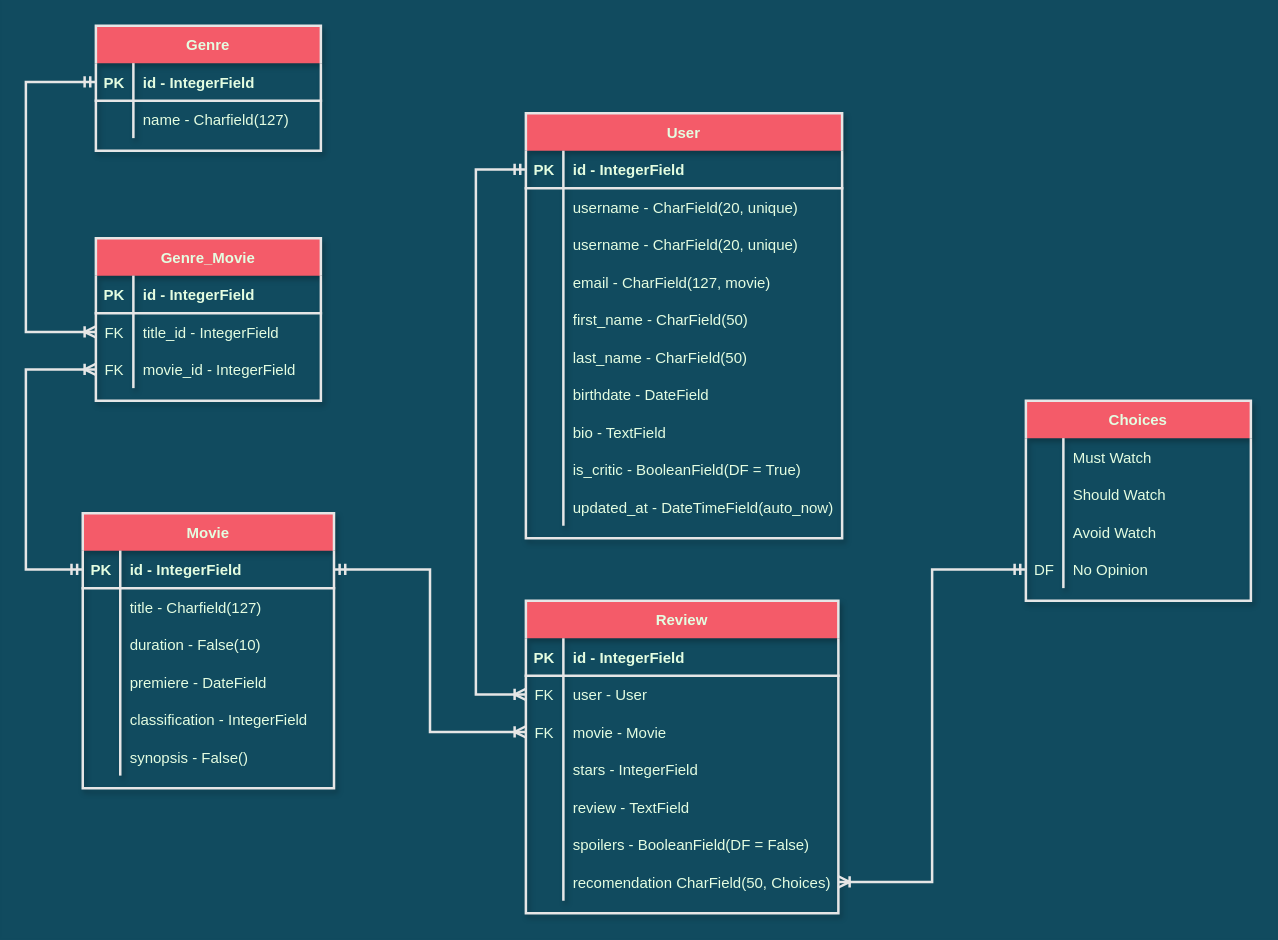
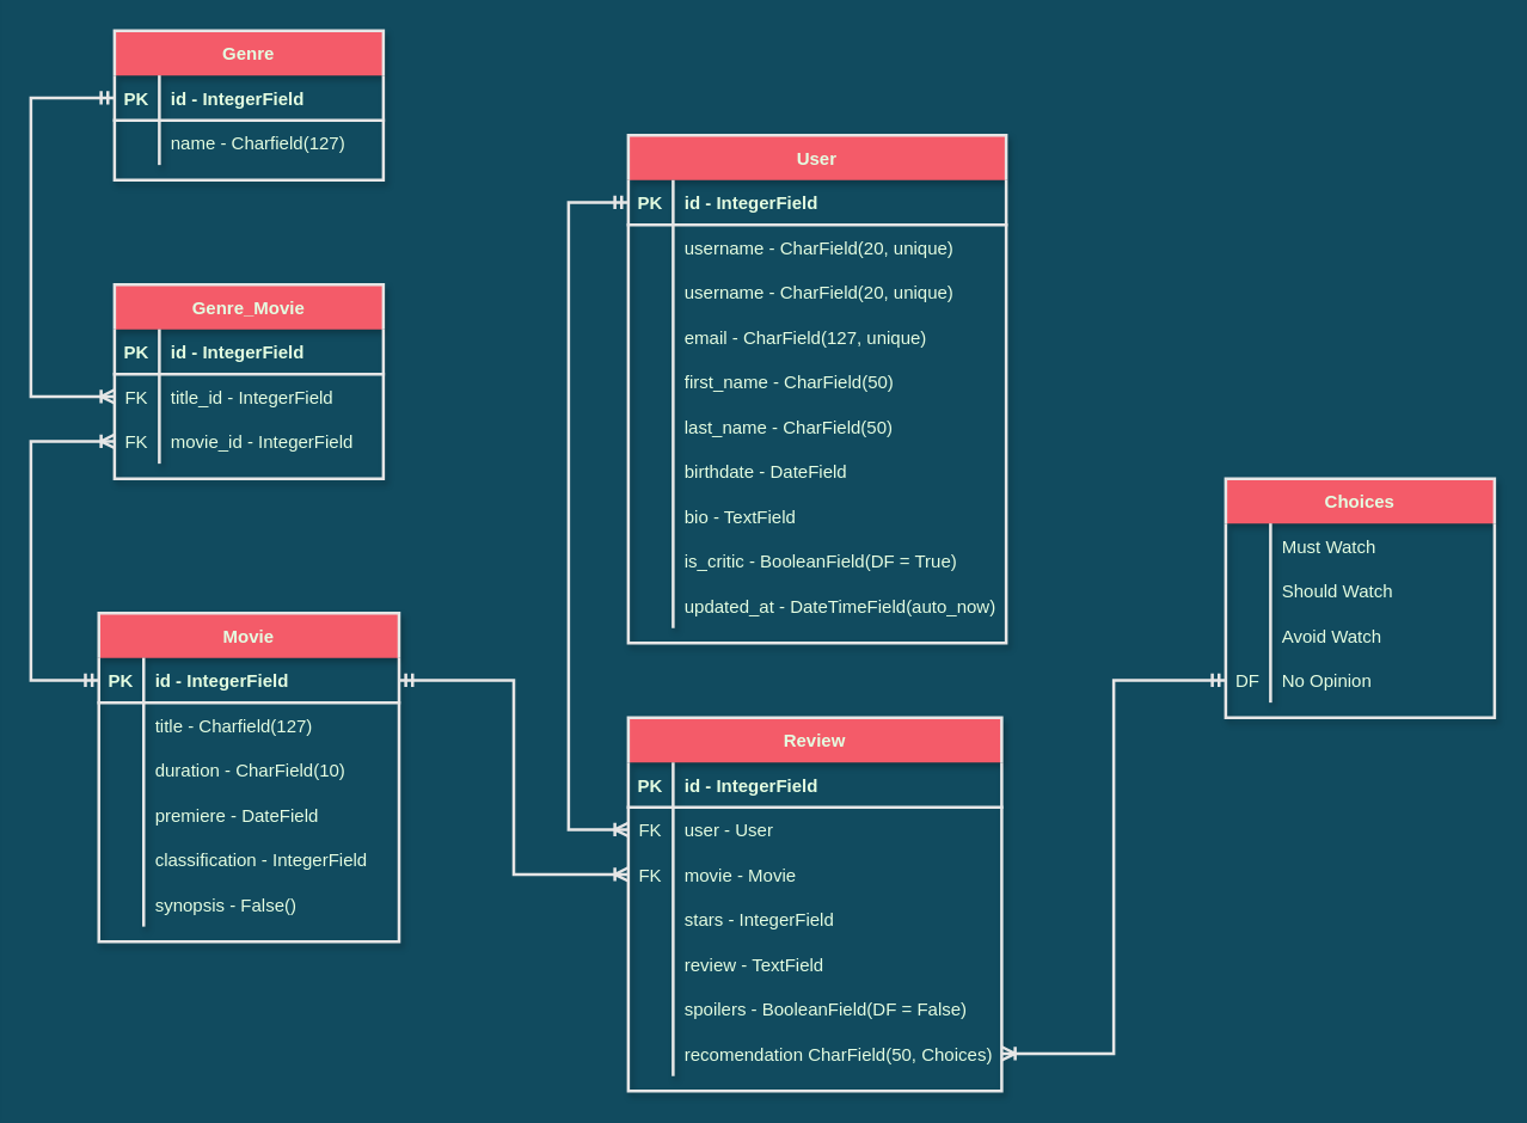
- <mxCell id="72" value="email - CharField(127, movie)" style="shape=partialRectangle;connectable=0;fillColor=none;top=0;left=0;bottom=0;right=0;align=left;spacingLeft=6;overflow=hidden;strokeColor=#E6E6E6;fontColor=#E4FDE1;rounded=0;strokeWidth=2;swimlaneFillColor=none;swimlaneLine=0;" vertex="1" parent="70"><mxGeometry x="30" width="223" height="30" as="geometry"><mxRectangle width="223" height="30" as="alternateBounds" /></mxGeometry></mxCell>
+ <mxCell id="72" value="email - CharField(127, unique)" style="shape=partialRectangle;connectable=0;fillColor=none;top=0;left=0;bottom=0;right=0;align=left;spacingLeft=6;overflow=hidden;strokeColor=#E6E6E6;fontColor=#E4FDE1;rounded=0;strokeWidth=2;swimlaneFillColor=none;swimlaneLine=0;" vertex="1" parent="70"><mxGeometry x="30" width="223" height="30" as="geometry"><mxRectangle width="223" height="30" as="alternateBounds" /></mxGeometry></mxCell>
- <mxCell id="28" value="duration - False(10)" style="shape=partialRectangle;connectable=0;fillColor=none;top=0;left=0;bottom=0;right=0;align=left;spacingLeft=6;overflow=hidden;strokeColor=#E6E6E6;fontColor=#E4FDE1;rounded=0;strokeWidth=2;swimlaneFillColor=none;swimlaneLine=0;" vertex="1" parent="26"><mxGeometry x="30" width="171" height="30" as="geometry"><mxRectangle width="171" height="30" as="alternateBounds" /></mxGeometry></mxCell>
+ <mxCell id="28" value="duration - CharField(10)" style="shape=partialRectangle;connectable=0;fillColor=none;top=0;left=0;bottom=0;right=0;align=left;spacingLeft=6;overflow=hidden;strokeColor=#E6E6E6;fontColor=#E4FDE1;rounded=0;strokeWidth=2;swimlaneFillColor=none;swimlaneLine=0;" vertex="1" parent="26"><mxGeometry x="30" width="171" height="30" as="geometry"><mxRectangle width="171" height="30" as="alternateBounds" /></mxGeometry></mxCell>
